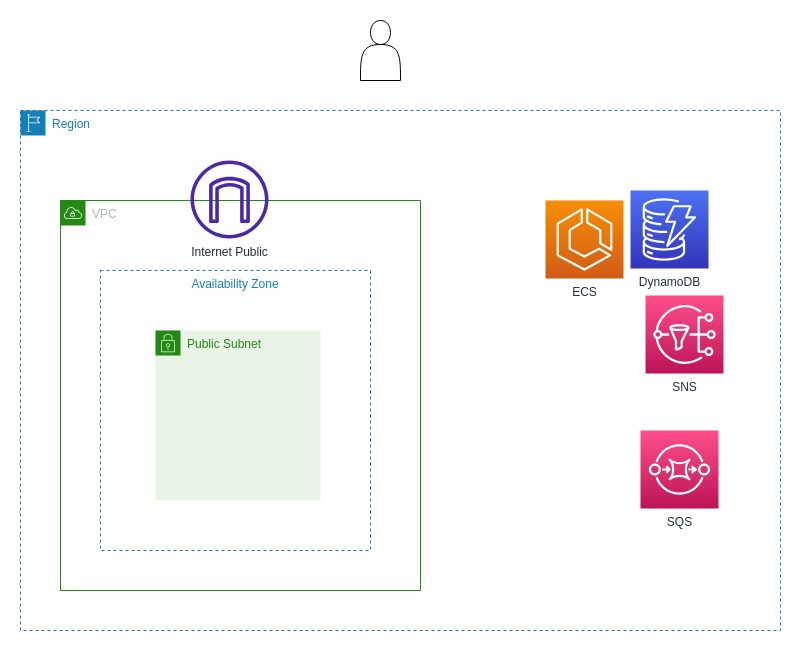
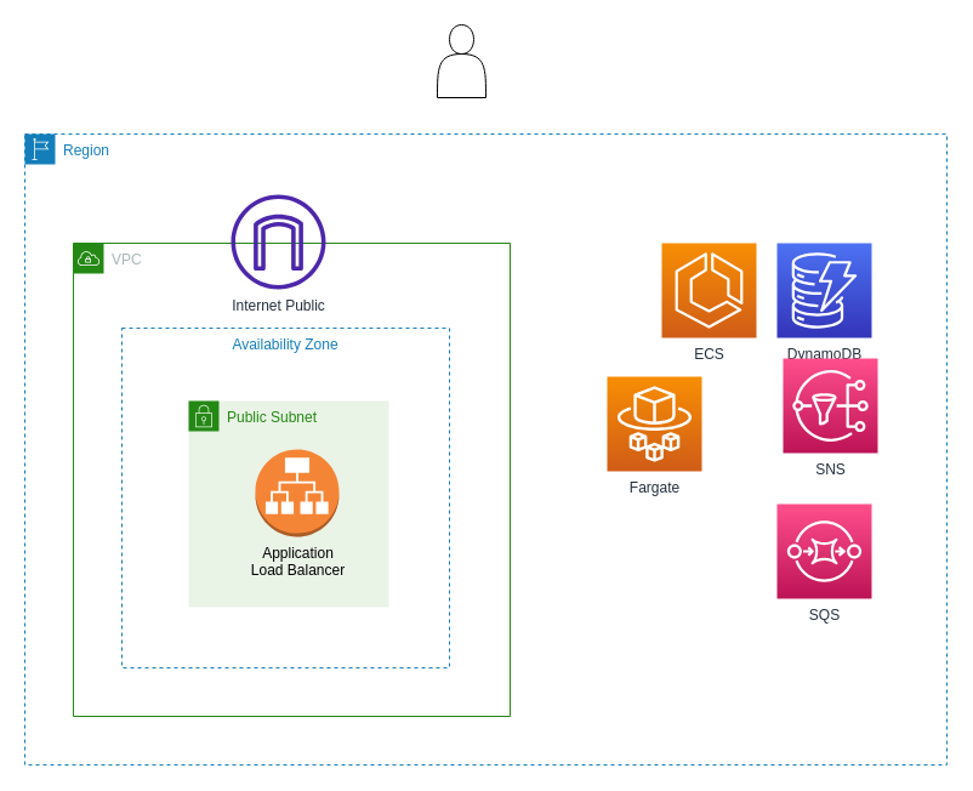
- <mxCell id="8" value="DynamoDB" style="sketch=0;points=[[0,0,0],[0.25,0,0],[0.5,0,0],[0.75,0,0],[1,0,0],[0,1,0],[0.25,1,0],[0.5,1,0],[0.75,1,0],[1,1,0],[0,0.25,0],[0,0.5,0],[0,0.75,0],[1,0.25,0],[1,0.5,0],[1,0.75,0]];outlineConnect=0;fontColor=#232F3E;gradientColor=#4D72F3;gradientDirection=north;fillColor=#3334B9;strokeColor=#ffffff;dashed=0;verticalLabelPosition=bottom;verticalAlign=top;align=center;html=1;fontSize=12;fontStyle=0;aspect=fixed;shape=mxgraph.aws4.resourceIcon;resIcon=mxgraph.aws4.dynamodb;" vertex="1" parent="2"><mxGeometry x="610" y="80" width="78" height="78" as="geometry" /></mxCell>
+ <mxCell id="8" value="DynamoDB" style="sketch=0;points=[[0,0,0],[0.25,0,0],[0.5,0,0],[0.75,0,0],[1,0,0],[0,1,0],[0.25,1,0],[0.5,1,0],[0.75,1,0],[1,1,0],[0,0.25,0],[0,0.5,0],[0,0.75,0],[1,0.25,0],[1,0.5,0],[1,0.75,0]];outlineConnect=0;fontColor=#232F3E;gradientColor=#4D72F3;gradientDirection=north;fillColor=#3334B9;strokeColor=#ffffff;dashed=0;verticalLabelPosition=bottom;verticalAlign=top;align=center;html=1;fontSize=12;fontStyle=0;aspect=fixed;shape=mxgraph.aws4.resourceIcon;resIcon=mxgraph.aws4.dynamodb;" vertex="1" parent="2"><mxGeometry x="620" y="90" width="78" height="78" as="geometry" /></mxCell>
+ <mxCell id="12" value="Fargate" style="sketch=0;points=[[0,0,0],[0.25,0,0],[0.5,0,0],[0.75,0,0],[1,0,0],[0,1,0],[0.25,1,0],[0.5,1,0],[0.75,1,0],[1,1,0],[0,0.25,0],[0,0.5,0],[0,0.75,0],[1,0.25,0],[1,0.5,0],[1,0.75,0]];outlineConnect=0;fontColor=#232F3E;gradientColor=#F78E04;gradientDirection=north;fillColor=#D05C17;strokeColor=#ffffff;dashed=0;verticalLabelPosition=bottom;verticalAlign=top;align=center;html=1;fontSize=12;fontStyle=0;aspect=fixed;shape=mxgraph.aws4.resourceIcon;resIcon=mxgraph.aws4.fargate;" vertex="1" parent="2"><mxGeometry x="480" y="200" width="78" height="78" as="geometry" /></mxCell>
+ <mxCell id="6" value="&lt;div&gt;Application &lt;br&gt;&lt;/div&gt;&lt;div&gt;Load Balancer&lt;br&gt;&lt;/div&gt;" style="outlineConnect=0;dashed=0;verticalLabelPosition=bottom;verticalAlign=top;align=center;html=1;shape=mxgraph.aws3.application_load_balancer;fillColor=#F58536;gradientColor=none;" parent="3" vertex="1"><mxGeometry x="150" y="170" width="69" height="72" as="geometry" /></mxCell>
- <mxCell id="10" value="SQS" style="sketch=0;points=[[0,0,0],[0.25,0,0],[0.5,0,0],[0.75,0,0],[1,0,0],[0,1,0],[0.25,1,0],[0.5,1,0],[0.75,1,0],[1,1,0],[0,0.25,0],[0,0.5,0],[0,0.75,0],[1,0.25,0],[1,0.5,0],[1,0.75,0]];outlineConnect=0;fontColor=#232F3E;gradientColor=#FF4F8B;gradientDirection=north;fillColor=#BC1356;strokeColor=#ffffff;dashed=0;verticalLabelPosition=bottom;verticalAlign=top;align=center;html=1;fontSize=12;fontStyle=0;aspect=fixed;shape=mxgraph.aws4.resourceIcon;resIcon=mxgraph.aws4.sqs;" vertex="1" parent="2"><mxGeometry x="620" y="320" width="78" height="78" as="geometry" /></mxCell>
+ <mxCell id="10" value="SQS" style="sketch=0;points=[[0,0,0],[0.25,0,0],[0.5,0,0],[0.75,0,0],[1,0,0],[0,1,0],[0.25,1,0],[0.5,1,0],[0.75,1,0],[1,1,0],[0,0.25,0],[0,0.5,0],[0,0.75,0],[1,0.25,0],[1,0.5,0],[1,0.75,0]];outlineConnect=0;fontColor=#232F3E;gradientColor=#FF4F8B;gradientDirection=north;fillColor=#BC1356;strokeColor=#ffffff;dashed=0;verticalLabelPosition=bottom;verticalAlign=top;align=center;html=1;fontSize=12;fontStyle=0;aspect=fixed;shape=mxgraph.aws4.resourceIcon;resIcon=mxgraph.aws4.sqs;" vertex="1" parent="2"><mxGeometry x="620" y="305" width="78" height="78" as="geometry" /></mxCell>
